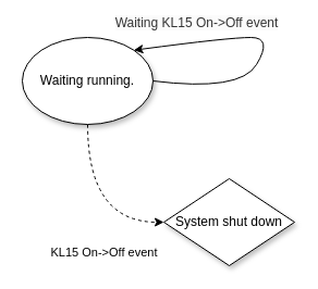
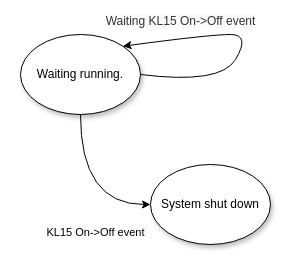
- <mxCell id="2" style="edgeStyle=orthogonalEdgeStyle;curved=1;sketch=0;orthogonalLoop=1;jettySize=auto;html=1;exitX=0.5;exitY=1;exitDx=0;exitDy=0;entryX=0;entryY=0.5;entryDx=0;entryDy=0;dashed=1;" edge="1" parent="1" source="4" target="6"><mxGeometry relative="1" as="geometry" /></mxCell>
+ <mxCell id="2" style="edgeStyle=orthogonalEdgeStyle;curved=1;sketch=0;orthogonalLoop=1;jettySize=auto;html=1;exitX=0.5;exitY=1;exitDx=0;exitDy=0;entryX=0;entryY=0.5;entryDx=0;entryDy=0;" edge="1" parent="1" source="4" target="6"><mxGeometry relative="1" as="geometry" /></mxCell>
- <mxCell id="6" value="System shut down" style="rhombus;whiteSpace=wrap;html=1;shadow=1;sketch=0;" vertex="1" parent="1"><mxGeometry x="150" y="150" width="120" height="80" as="geometry" /></mxCell>
+ <mxCell id="6" value="System shut down" style="ellipse;whiteSpace=wrap;html=1;shadow=1;sketch=0;" vertex="1" parent="1"><mxGeometry x="150" y="150" width="120" height="80" as="geometry" /></mxCell>
